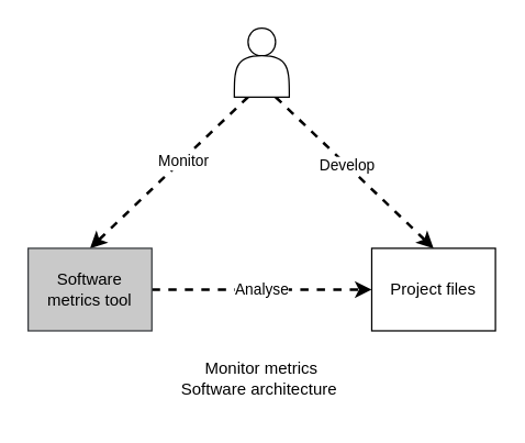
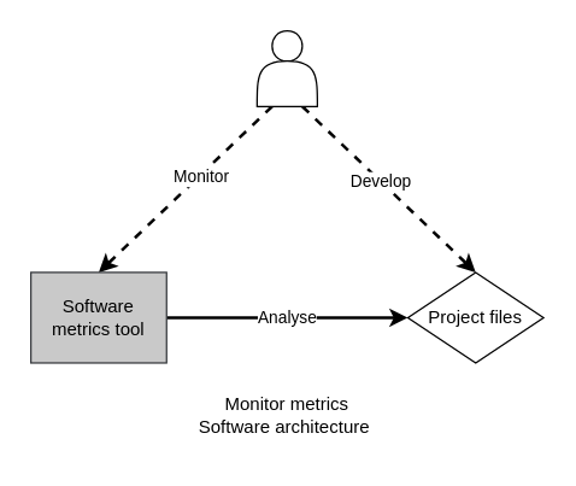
- <mxCell id="8" value="Analyse" style="edgeStyle=none;rounded=0;orthogonalLoop=1;jettySize=auto;html=1;exitX=1;exitY=0.5;exitDx=0;exitDy=0;entryX=0;entryY=0.5;entryDx=0;entryDy=0;dashed=1;strokeWidth=2;" parent="1" source="9" target="7" edge="1"><mxGeometry relative="1" as="geometry" /></mxCell>
+ <mxCell id="8" value="Analyse" style="edgeStyle=none;rounded=0;orthogonalLoop=1;jettySize=auto;html=1;exitX=1;exitY=0.5;exitDx=0;exitDy=0;entryX=0;entryY=0.5;entryDx=0;entryDy=0;dashed=0;strokeWidth=2;" parent="1" source="9" target="7" edge="1"><mxGeometry relative="1" as="geometry" /></mxCell>
- <mxCell id="7" value="Project files" style="rounded=0;whiteSpace=wrap;html=1;" parent="1" vertex="1"><mxGeometry x="270" y="180" width="90" height="60" as="geometry" /></mxCell>
+ <mxCell id="7" value="Project files" style="rhombus;whiteSpace=wrap;html=1;" parent="1" vertex="1"><mxGeometry x="270" y="180" width="90" height="60" as="geometry" /></mxCell>
